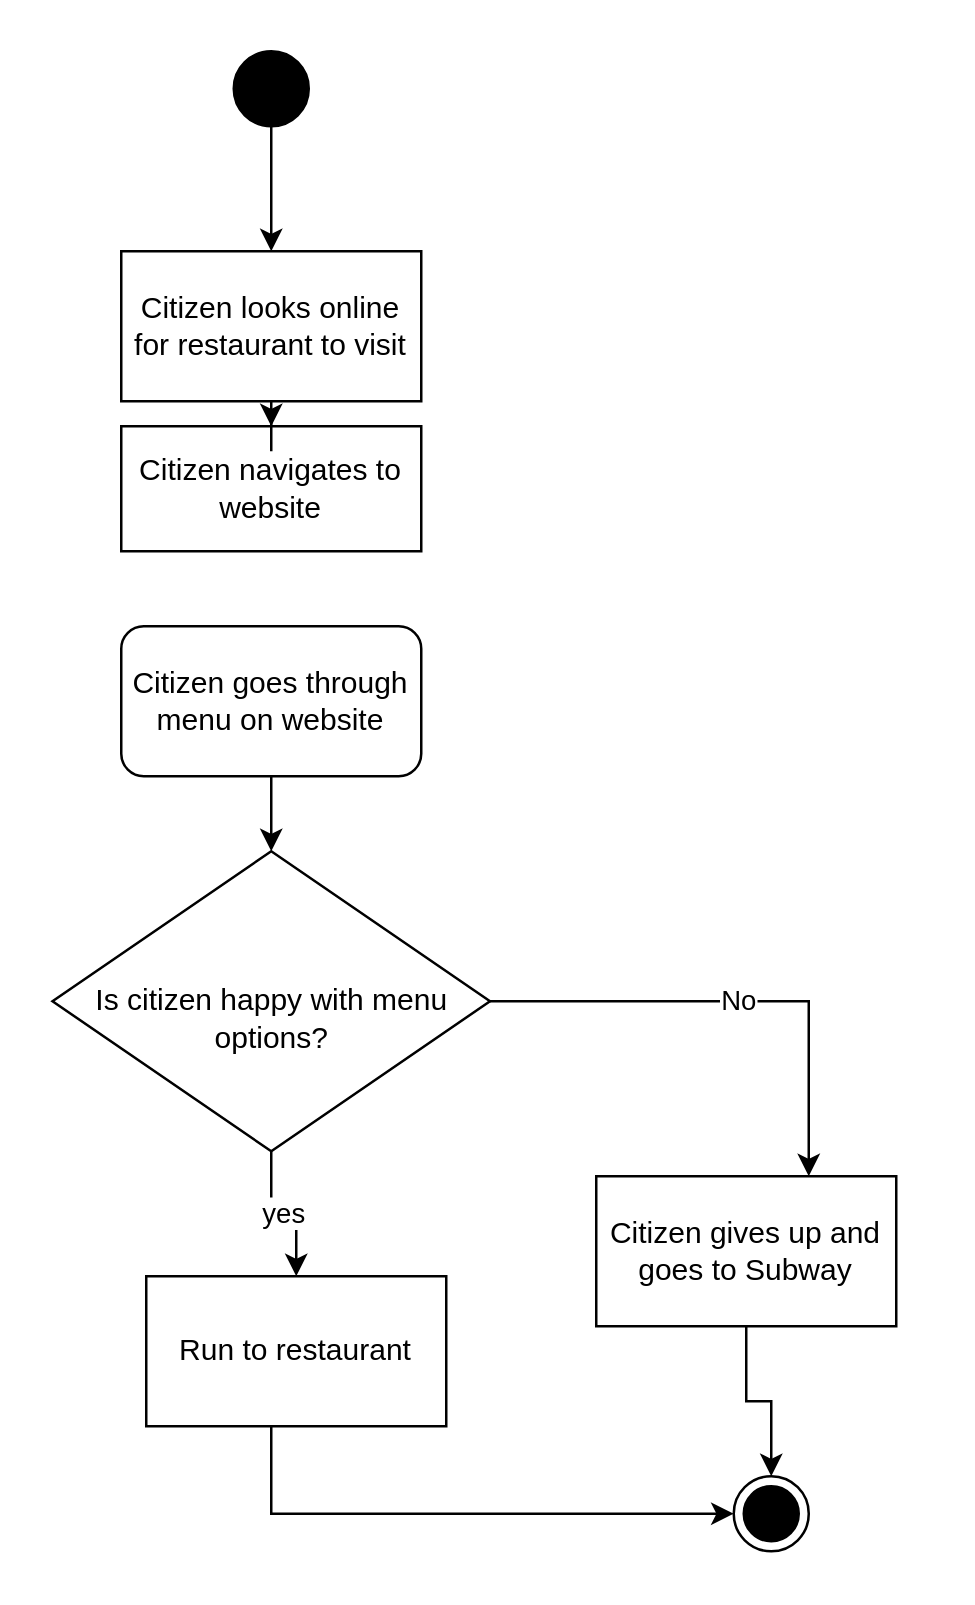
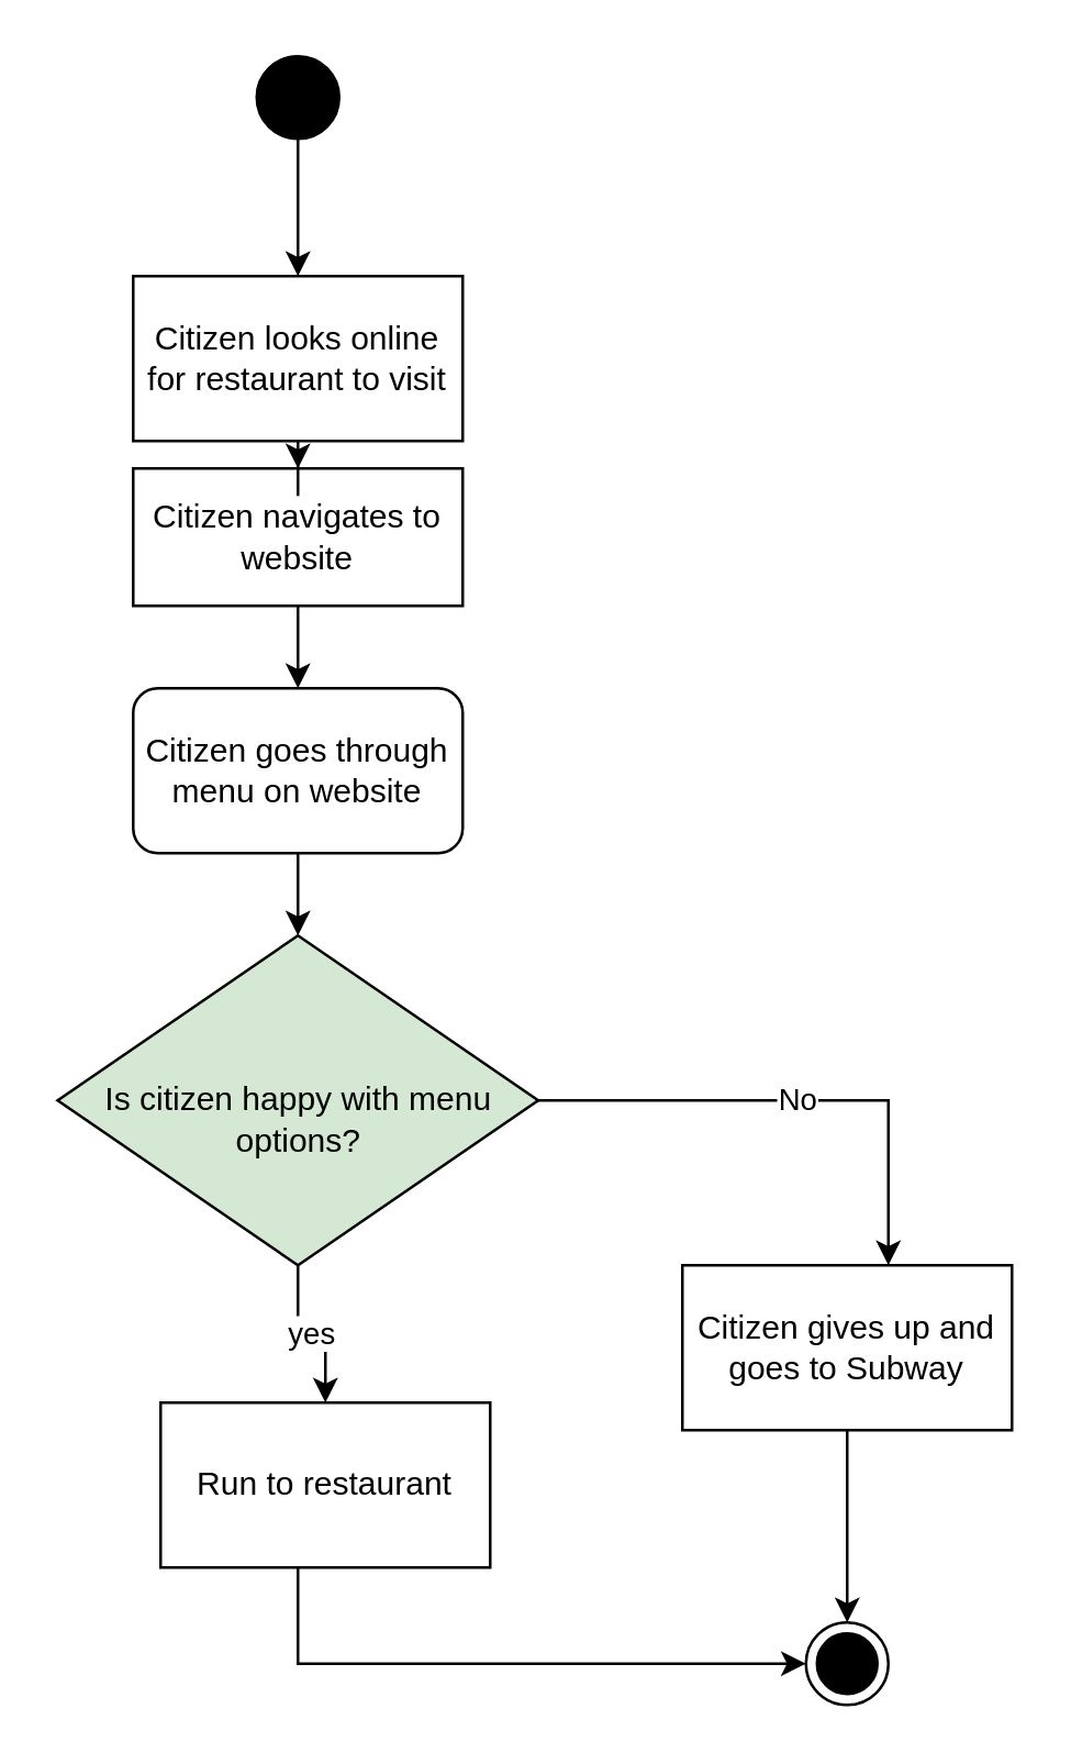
+ <mxCell id="4" value="" style="edgeStyle=orthogonalEdgeStyle;rounded=0;orthogonalLoop=1;jettySize=auto;html=1;" parent="1" source="5" target="7" edge="1"><mxGeometry relative="1" as="geometry" /></mxCell>
- <mxCell id="10" value="&lt;br&gt;Is citizen happy with menu options?" style="rhombus;whiteSpace=wrap;html=1;rounded=0;" parent="1" vertex="1"><mxGeometry x="20.5" y="340" width="175" height="120" as="geometry" /></mxCell>
+ <mxCell id="10" value="&lt;br&gt;Is citizen happy with menu options?" style="rhombus;whiteSpace=wrap;html=1;rounded=0;fillColor=#d5e8d4;" parent="1" vertex="1"><mxGeometry x="20.5" y="340" width="175" height="120" as="geometry" /></mxCell>
- <mxCell id="17" value="Citizen gives up and goes to Subway" style="rounded=0;whiteSpace=wrap;html=1;" parent="1" vertex="1"><mxGeometry x="238" y="470" width="120" height="60" as="geometry" /></mxCell>
+ <mxCell id="17" value="Citizen gives up and goes to Subway" style="rounded=0;whiteSpace=wrap;html=1;" parent="1" vertex="1"><mxGeometry x="248" y="460" width="120" height="60" as="geometry" /></mxCell>
